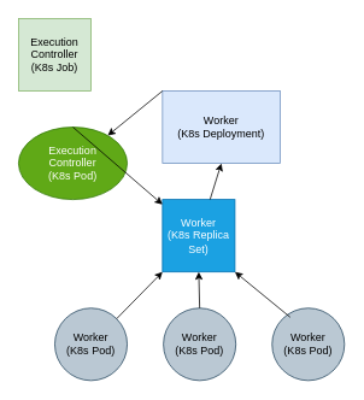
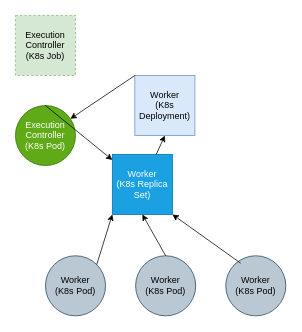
- <mxCell id="2" value="Execution&lt;br&gt;Controller&lt;br&gt;(K8s Job)" style="whiteSpace=wrap;html=1;aspect=fixed;fillColor=#d5e8d4;strokeColor=#82b366;" vertex="1" parent="1"><mxGeometry x="20" y="20" width="80" height="80" as="geometry" /></mxCell>
+ <mxCell id="2" value="Execution&lt;br&gt;Controller&lt;br&gt;(K8s Job)" style="whiteSpace=wrap;html=1;aspect=fixed;fillColor=#d5e8d4;strokeColor=#82b366;dashed=1;" vertex="1" parent="1"><mxGeometry x="20" y="20" width="80" height="80" as="geometry" /></mxCell>
- <mxCell id="3" value="Worker&lt;br&gt;(K8s Deployment)" style="whiteSpace=wrap;html=1;aspect=fixed;fillColor=#dae8fc;strokeColor=#6c8ebf;" vertex="1" parent="1"><mxGeometry x="179" y="100" width="130" height="80" as="geometry" /></mxCell>
+ <mxCell id="3" value="Worker&lt;br&gt;(K8s Deployment)" style="whiteSpace=wrap;html=1;aspect=fixed;fillColor=#dae8fc;strokeColor=#6c8ebf;" vertex="1" parent="1"><mxGeometry x="179" y="100" width="80" height="80" as="geometry" /></mxCell>
- <mxCell id="5" value="Execution&lt;br&gt;Controller&lt;br&gt;(K8s Pod)" style="ellipse;whiteSpace=wrap;html=1;aspect=fixed;fillColor=#60a917;fontColor=#ffffff;strokeColor=#2D7600;" vertex="1" parent="1"><mxGeometry x="20" y="140" width="120" height="80" as="geometry" /></mxCell>
+ <mxCell id="5" value="Execution&lt;br&gt;Controller&lt;br&gt;(K8s Pod)" style="ellipse;whiteSpace=wrap;html=1;aspect=fixed;fillColor=#60a917;fontColor=#ffffff;strokeColor=#2D7600;" vertex="1" parent="1"><mxGeometry x="20" y="140" width="80" height="80" as="geometry" /></mxCell>
- <mxCell id="4" value="Worker&lt;br&gt;(K8s Replica Set)" style="whiteSpace=wrap;html=1;aspect=fixed;fillColor=#1ba1e2;strokeColor=#006EAF;fontColor=#ffffff;" vertex="1" parent="1"><mxGeometry x="179" y="220" width="80" height="80" as="geometry" /></mxCell>
+ <mxCell id="4" value="Worker&lt;br&gt;(K8s Replica Set)" style="whiteSpace=wrap;html=1;aspect=fixed;fillColor=#1ba1e2;strokeColor=#006EAF;fontColor=#ffffff;" vertex="1" parent="1"><mxGeometry x="149" y="205" width="80" height="80" as="geometry" /></mxCell>
